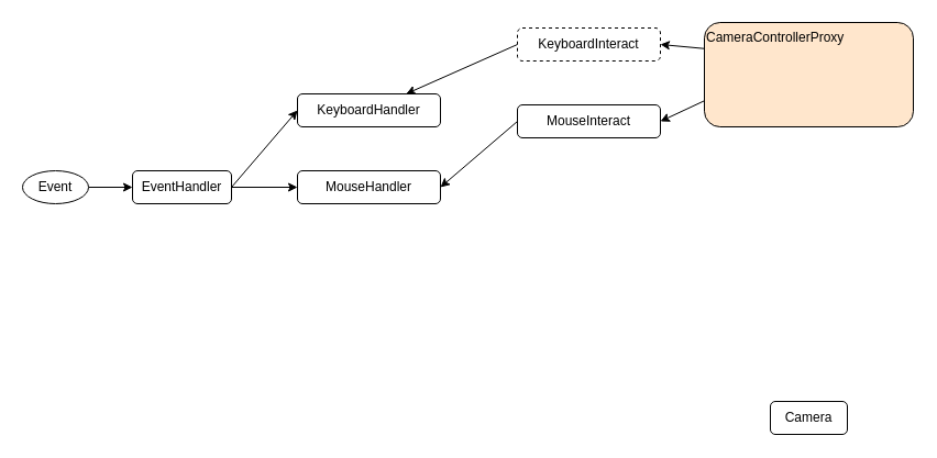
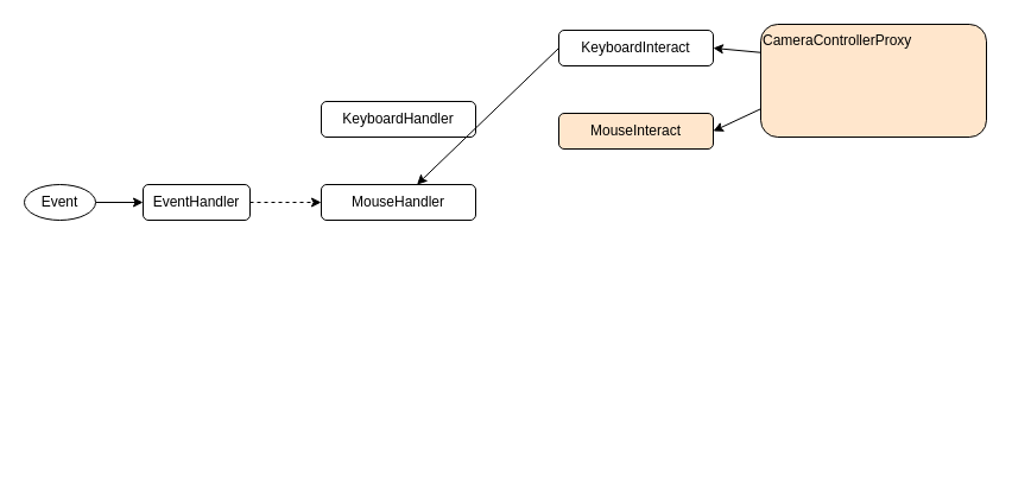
- <mxCell id="14" value="KeyboardInteract" style="rounded=1;whiteSpace=wrap;html=1;dashed=1;" vertex="1" parent="1"><mxGeometry x="470" y="25" width="130" height="30" as="geometry" /></mxCell>
+ <mxCell id="14" value="KeyboardInteract" style="rounded=1;whiteSpace=wrap;html=1;" vertex="1" parent="1"><mxGeometry x="470" y="25" width="130" height="30" as="geometry" /></mxCell>
- <mxCell id="13" style="edgeStyle=none;html=1;exitX=0;exitY=0.5;exitDx=0;exitDy=0;" edge="1" parent="1" source="14" target="10"><mxGeometry relative="1" as="geometry" /></mxCell>
+ <mxCell id="13" style="edgeStyle=none;html=1;exitX=0;exitY=0.5;exitDx=0;exitDy=0;" edge="1" parent="1" source="14" target="11"><mxGeometry relative="1" as="geometry" /></mxCell>
- <mxCell id="16" value="MouseInteract" style="rounded=1;whiteSpace=wrap;html=1;" vertex="1" parent="1"><mxGeometry x="470" y="95" width="130" height="30" as="geometry" /></mxCell>
+ <mxCell id="16" value="MouseInteract" style="rounded=1;whiteSpace=wrap;html=1;fillColor=#ffe6cc;" vertex="1" parent="1"><mxGeometry x="470" y="95" width="130" height="30" as="geometry" /></mxCell>
- <mxCell id="7" style="edgeStyle=none;html=1;exitX=1;exitY=0.5;exitDx=0;exitDy=0;entryX=0;entryY=0.5;entryDx=0;entryDy=0;" edge="1" parent="1" source="9" target="10"><mxGeometry relative="1" as="geometry" /></mxCell>
- <mxCell id="15" style="edgeStyle=none;html=1;exitX=0;exitY=0.5;exitDx=0;exitDy=0;entryX=1;entryY=0.5;entryDx=0;entryDy=0;" edge="1" parent="1" source="16" target="11"><mxGeometry relative="1" as="geometry" /></mxCell>
- <mxCell id="8" style="edgeStyle=none;html=1;exitX=1;exitY=0.5;exitDx=0;exitDy=0;entryX=0;entryY=0.5;entryDx=0;entryDy=0;" edge="1" parent="1" source="9" target="11"><mxGeometry relative="1" as="geometry" /></mxCell>
+ <mxCell id="8" style="edgeStyle=none;html=1;exitX=1;exitY=0.5;exitDx=0;exitDy=0;entryX=0;entryY=0.5;entryDx=0;entryDy=0;dashed=1;" edge="1" parent="1" source="9" target="11"><mxGeometry relative="1" as="geometry" /></mxCell>
- <mxCell id="12" value="Camera" style="rounded=1;whiteSpace=wrap;html=1;" vertex="1" parent="1"><mxGeometry x="700" y="365" width="70" height="30" as="geometry" /></mxCell>
